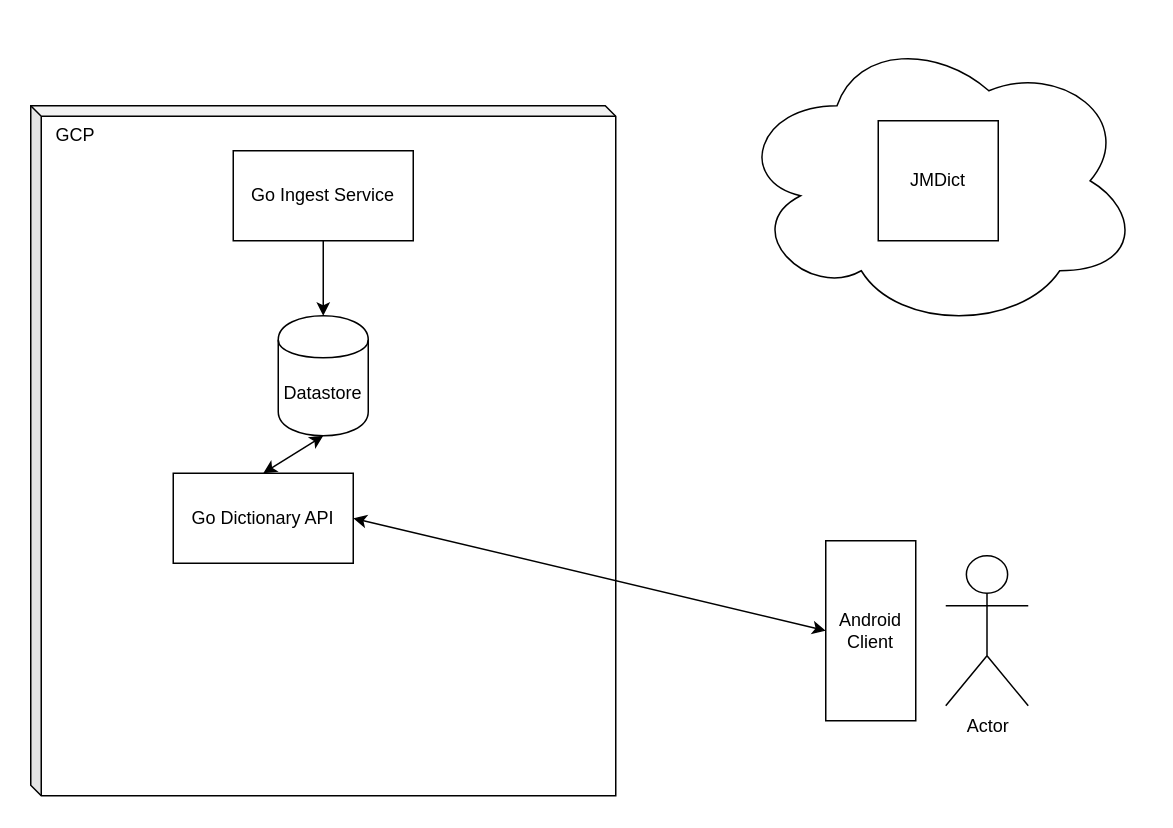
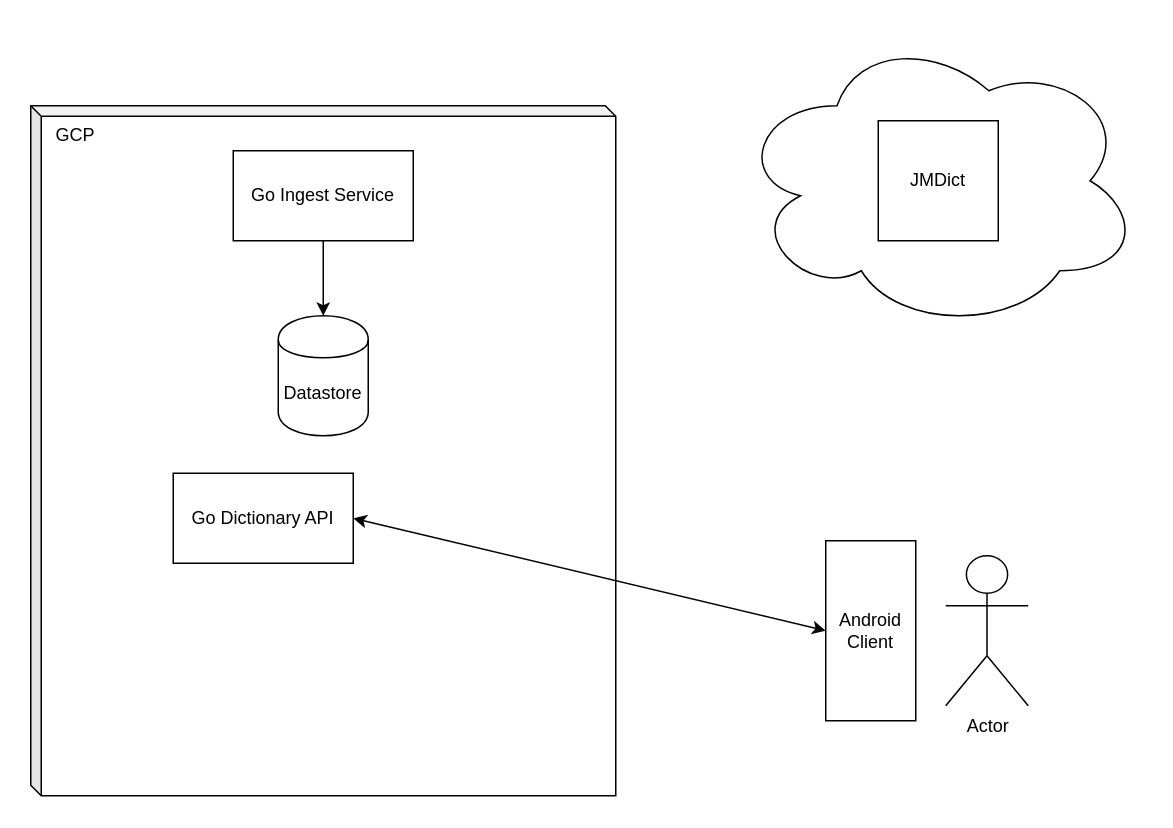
- <mxCell id="12" value="" style="endArrow=classic;startArrow=classic;html=1;exitX=0.5;exitY=0;exitDx=0;exitDy=0;entryX=0.5;entryY=1;entryDx=0;entryDy=0;" edge="1" parent="1" source="9" target="4"><mxGeometry width="50" height="50" relative="1" as="geometry"><mxPoint x="200" y="350" as="sourcePoint" /><mxPoint x="250" y="300" as="targetPoint" /></mxGeometry></mxCell>
